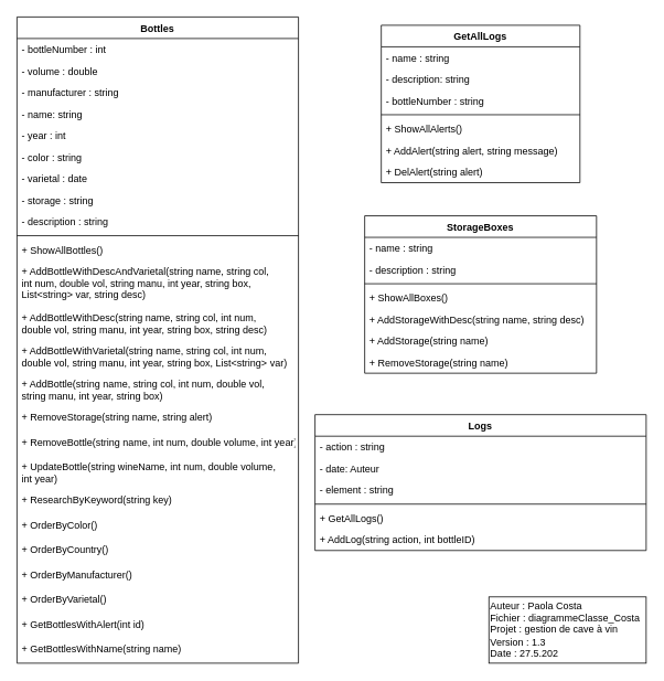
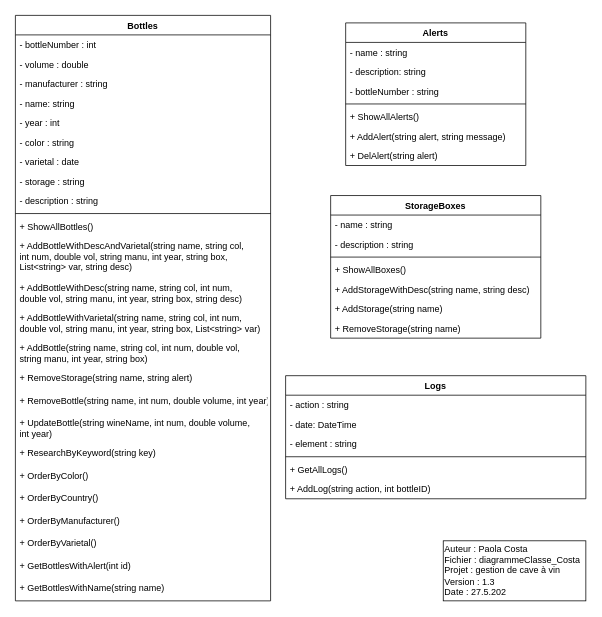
- <mxCell id="37" value="GetAllLogs" style="swimlane;fontStyle=1;align=center;verticalAlign=top;childLayout=stackLayout;horizontal=1;startSize=26;horizontalStack=0;resizeParent=1;resizeParentMax=0;resizeLast=0;collapsible=1;marginBottom=0;" parent="1" vertex="1"><mxGeometry x="460" y="30" width="240" height="190" as="geometry" /></mxCell>
+ <mxCell id="37" value="Alerts" style="swimlane;fontStyle=1;align=center;verticalAlign=top;childLayout=stackLayout;horizontal=1;startSize=26;horizontalStack=0;resizeParent=1;resizeParentMax=0;resizeLast=0;collapsible=1;marginBottom=0;" parent="1" vertex="1"><mxGeometry x="460" y="30" width="240" height="190" as="geometry" /></mxCell>
- <mxCell id="47" value="- date: Auteur" style="text;strokeColor=none;fillColor=none;align=left;verticalAlign=top;spacingLeft=4;spacingRight=4;overflow=hidden;rotatable=0;points=[[0,0.5],[1,0.5]];portConstraint=eastwest;" parent="45" vertex="1"><mxGeometry y="52" width="400" height="26" as="geometry" /></mxCell>
+ <mxCell id="47" value="- date: DateTime" style="text;strokeColor=none;fillColor=none;align=left;verticalAlign=top;spacingLeft=4;spacingRight=4;overflow=hidden;rotatable=0;points=[[0,0.5],[1,0.5]];portConstraint=eastwest;" parent="45" vertex="1"><mxGeometry y="52" width="400" height="26" as="geometry" /></mxCell>
